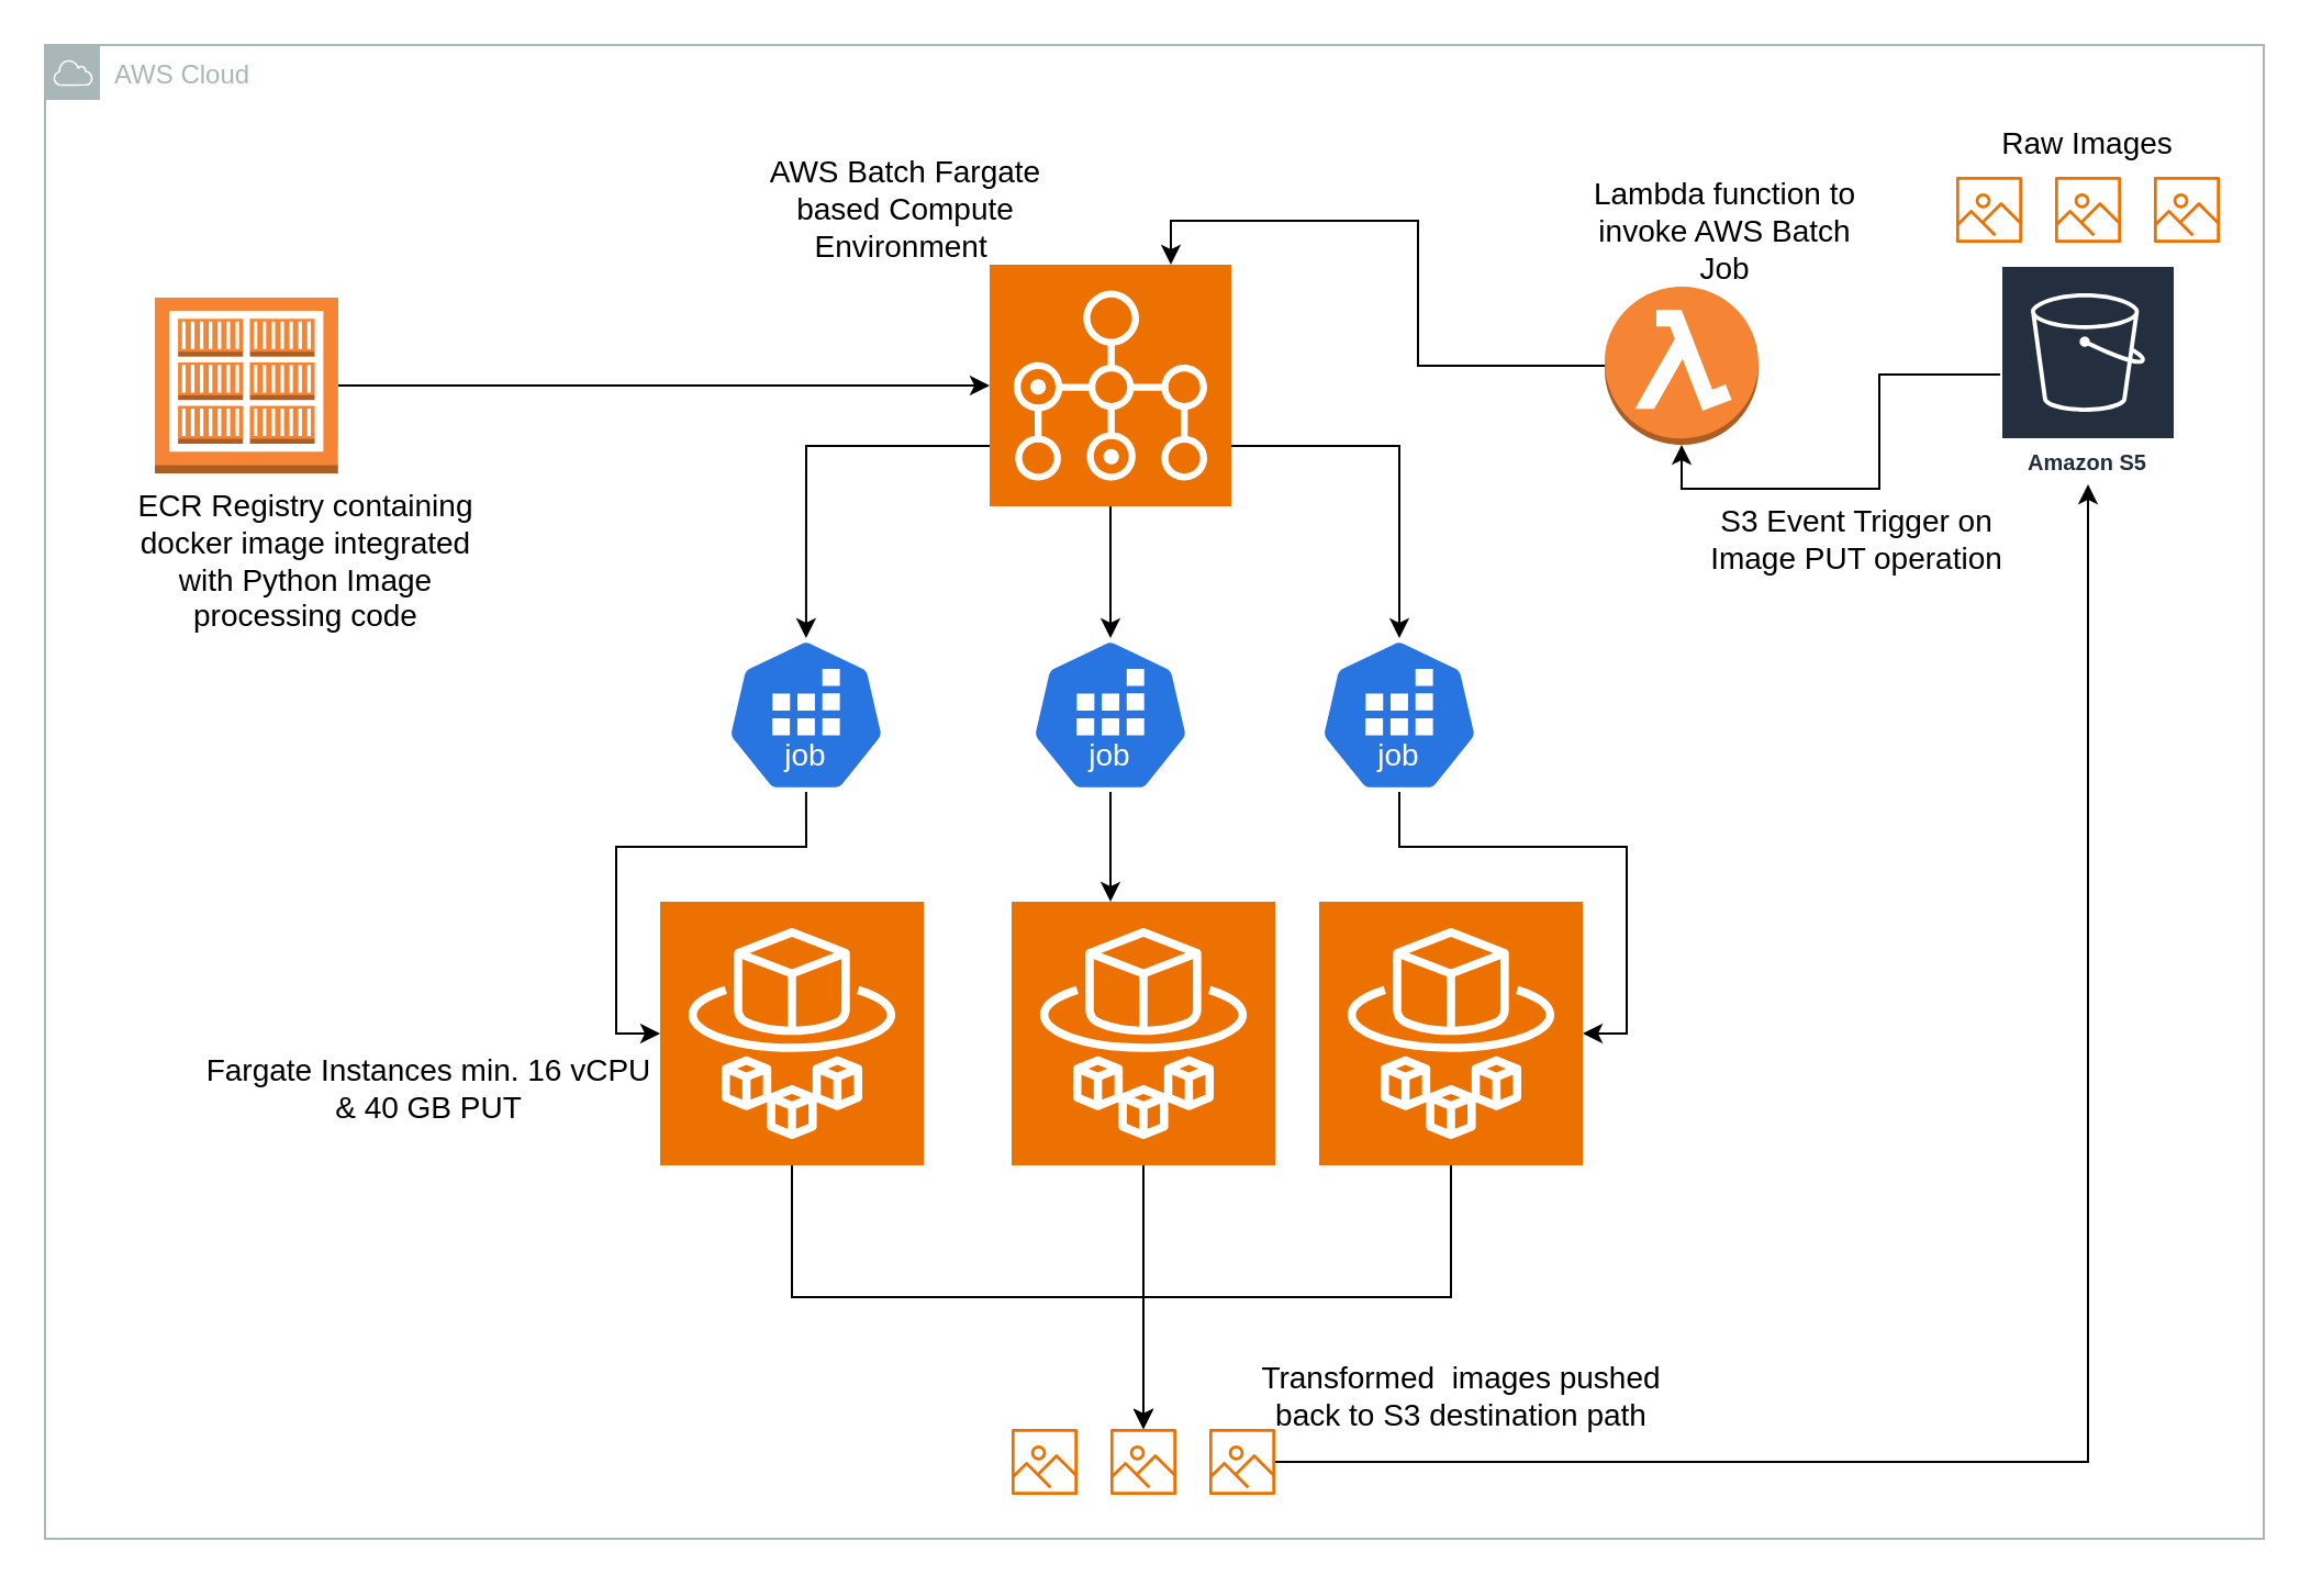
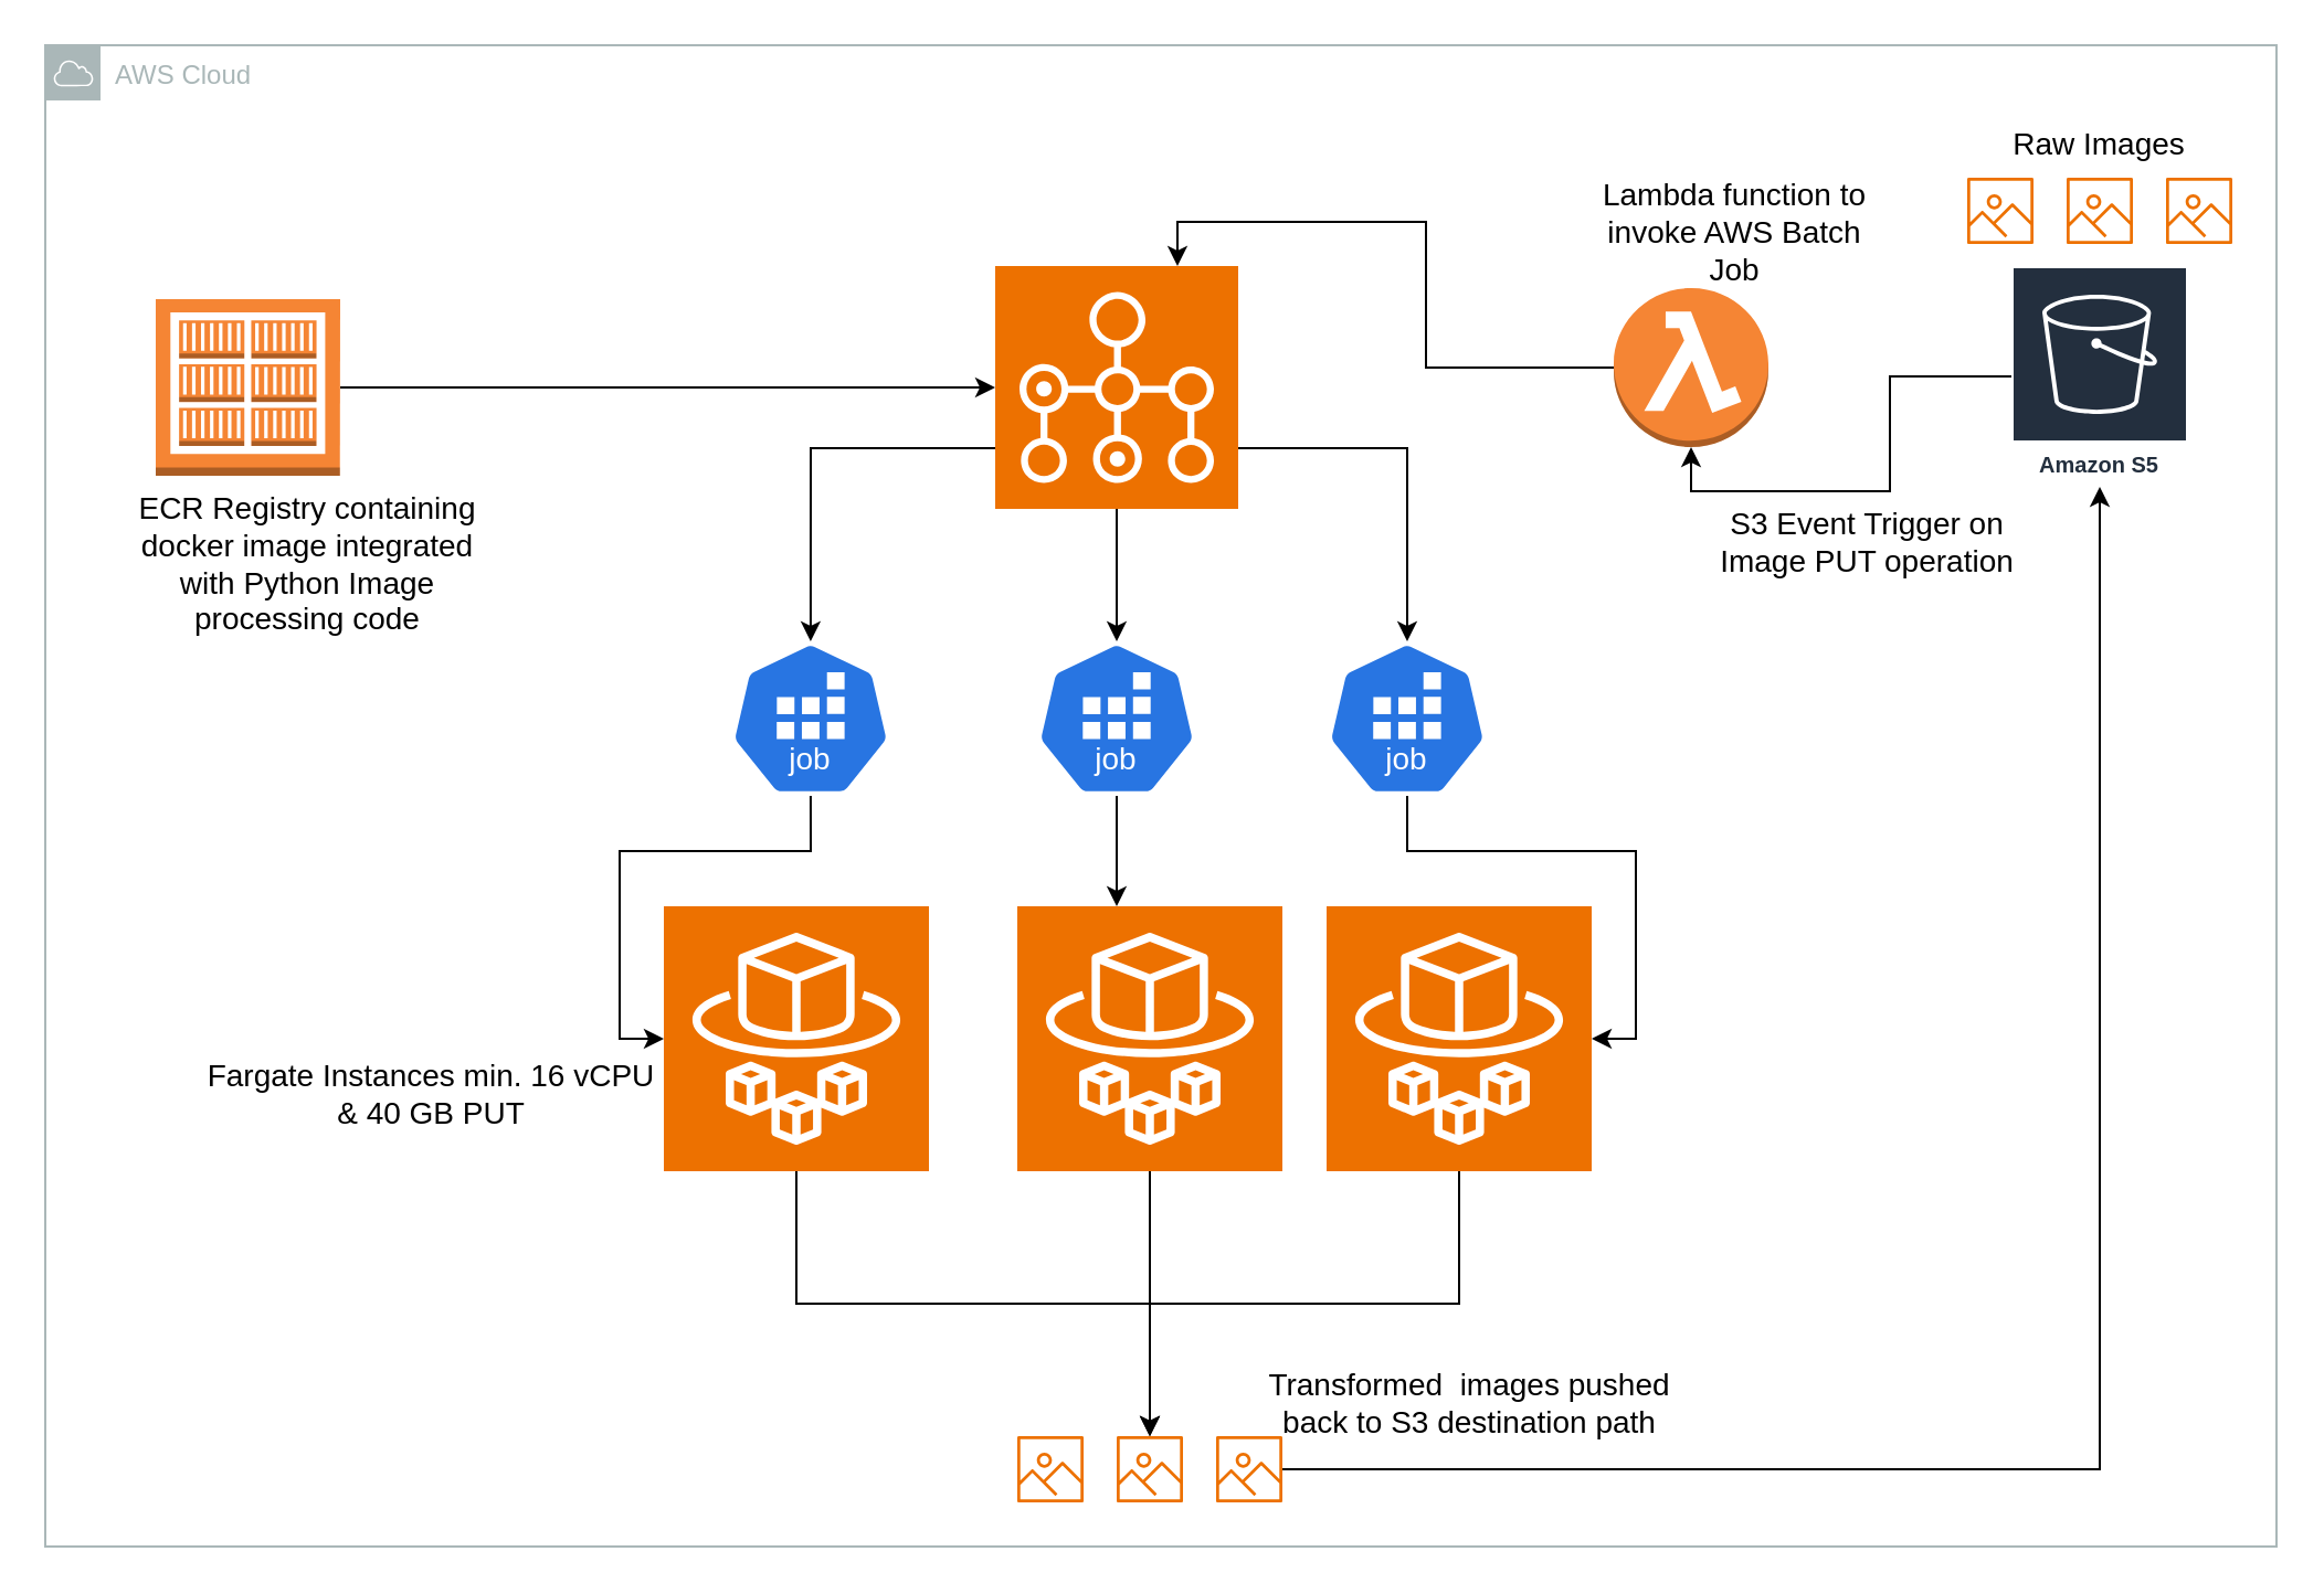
- <mxCell id="35" value="&lt;font style=&quot;font-size: 14px;&quot;&gt;AWS Batch Fargate based Compute Environment&amp;nbsp;&lt;/font&gt;" style="text;html=1;align=center;verticalAlign=middle;whiteSpace=wrap;rounded=0;" vertex="1" parent="1"><mxGeometry x="340" y="80" width="144" height="30" as="geometry" /></mxCell>
